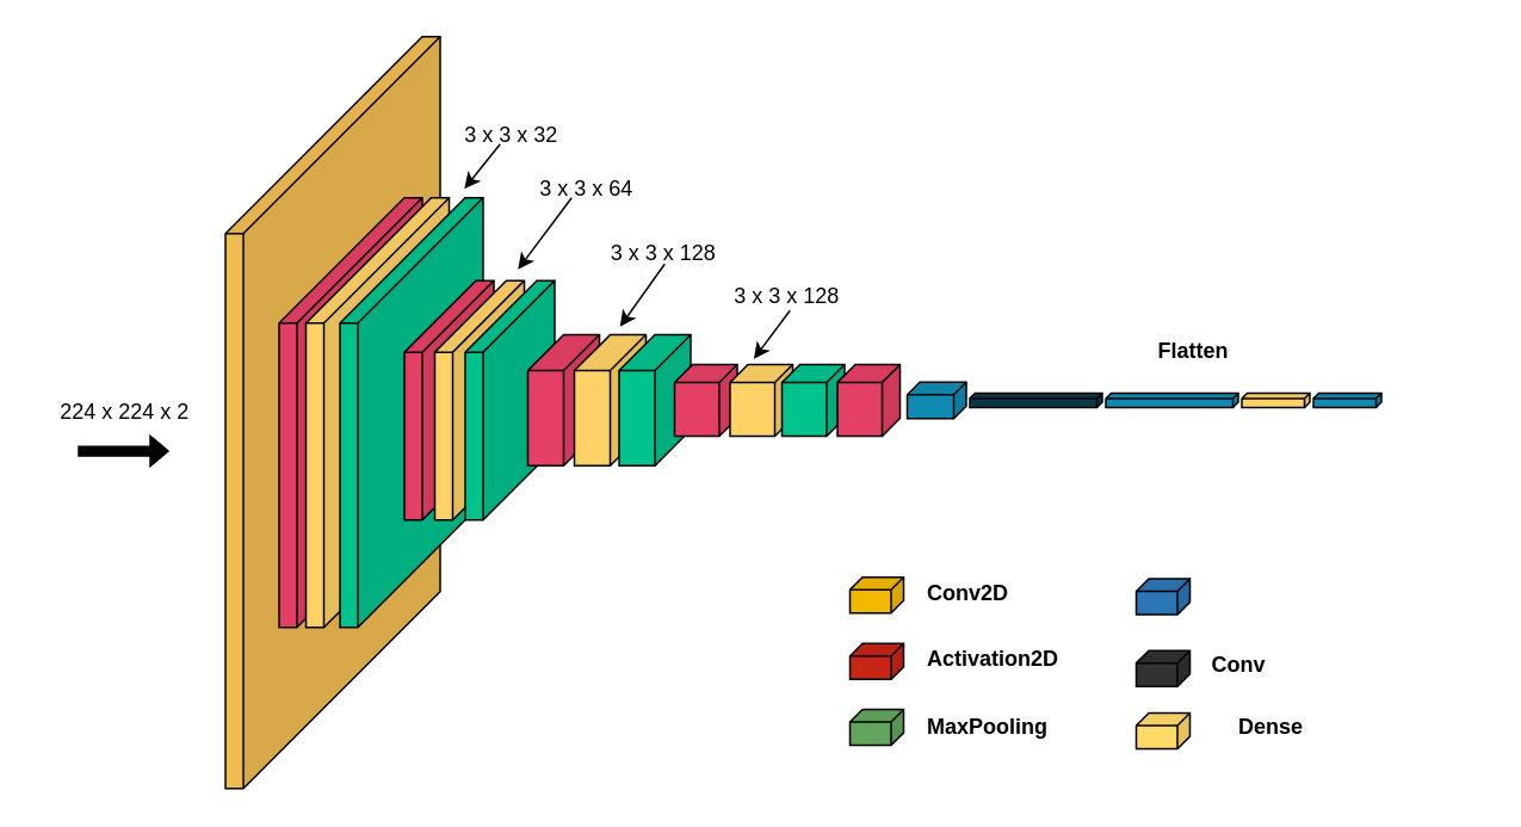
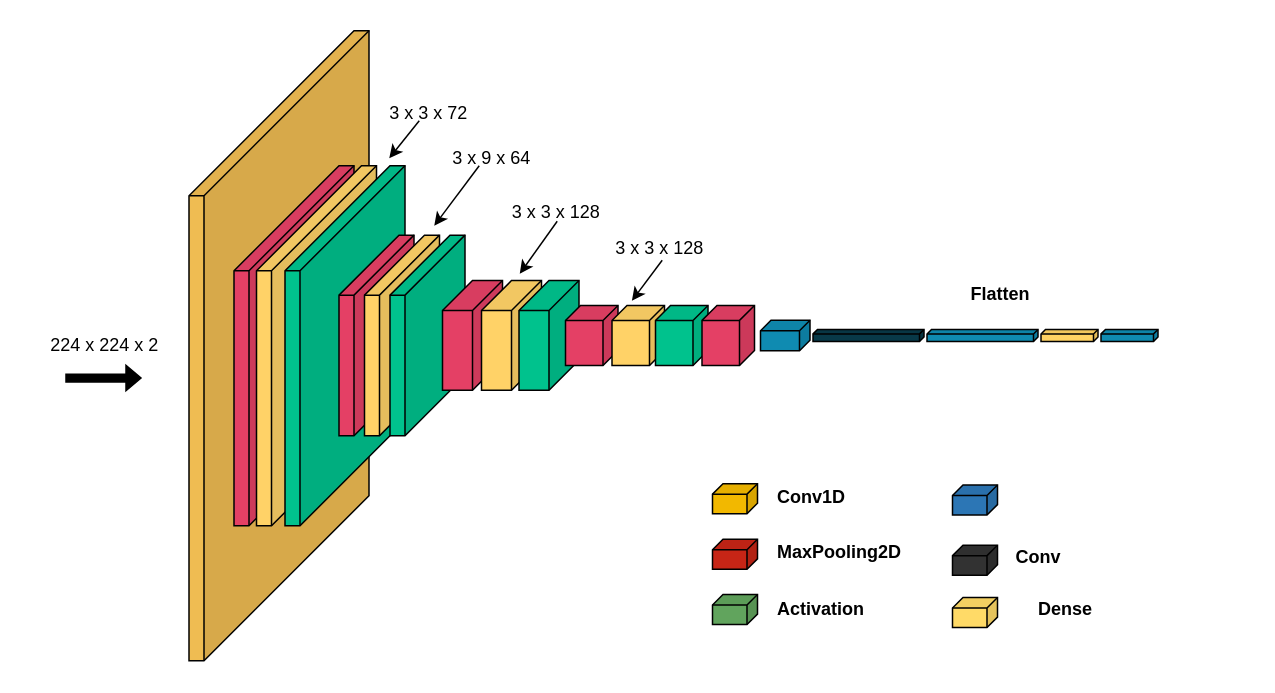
- <mxCell id="24" value="3 x 3 x 32" style="text;html=1;strokeColor=none;fillColor=none;align=center;verticalAlign=middle;whiteSpace=wrap;rounded=0;" parent="1" vertex="1"><mxGeometry x="235.5" y="60" width="99" height="30" as="geometry" /></mxCell>
+ <mxCell id="24" value="3 x 3 x 72" style="text;html=1;strokeColor=none;fillColor=none;align=center;verticalAlign=middle;whiteSpace=wrap;rounded=0;" parent="1" vertex="1"><mxGeometry x="235.5" y="60" width="99" height="30" as="geometry" /></mxCell>
- <mxCell id="25" value="3 x 3 x 64" style="text;html=1;strokeColor=none;fillColor=none;align=center;verticalAlign=middle;whiteSpace=wrap;rounded=0;" parent="1" vertex="1"><mxGeometry x="277.5" y="90" width="99" height="30" as="geometry" /></mxCell>
+ <mxCell id="25" value="3 x 9 x 64" style="text;html=1;strokeColor=none;fillColor=none;align=center;verticalAlign=middle;whiteSpace=wrap;rounded=0;" parent="1" vertex="1"><mxGeometry x="277.5" y="90" width="99" height="30" as="geometry" /></mxCell>
- <mxCell id="30" value="Conv2D" style="text;html=1;strokeColor=none;fillColor=none;align=left;verticalAlign=middle;whiteSpace=wrap;rounded=0;fontStyle=1" parent="1" vertex="1"><mxGeometry x="515.5" y="319" width="138" height="23.88" as="geometry" /></mxCell>
+ <mxCell id="30" value="Conv1D" style="text;html=1;strokeColor=none;fillColor=none;align=left;verticalAlign=middle;whiteSpace=wrap;rounded=0;fontStyle=1" parent="1" vertex="1"><mxGeometry x="515.5" y="319" width="138" height="23.88" as="geometry" /></mxCell>
- <mxCell id="31" value="Activation2D" style="text;html=1;strokeColor=none;fillColor=none;align=left;verticalAlign=middle;whiteSpace=wrap;rounded=0;fontStyle=1" parent="1" vertex="1"><mxGeometry x="515.5" y="356.12" width="138" height="23.88" as="geometry" /></mxCell>
+ <mxCell id="31" value="MaxPooling2D" style="text;html=1;strokeColor=none;fillColor=none;align=left;verticalAlign=middle;whiteSpace=wrap;rounded=0;fontStyle=1" parent="1" vertex="1"><mxGeometry x="515.5" y="356.12" width="138" height="23.88" as="geometry" /></mxCell>
- <mxCell id="32" value="MaxPooling" style="text;html=1;strokeColor=none;fillColor=none;align=left;verticalAlign=middle;whiteSpace=wrap;rounded=0;fontStyle=1" parent="1" vertex="1"><mxGeometry x="515.5" y="394" width="138" height="23.88" as="geometry" /></mxCell>
+ <mxCell id="32" value="Activation" style="text;html=1;strokeColor=none;fillColor=none;align=left;verticalAlign=middle;whiteSpace=wrap;rounded=0;fontStyle=1" parent="1" vertex="1"><mxGeometry x="515.5" y="394" width="138" height="23.88" as="geometry" /></mxCell>
